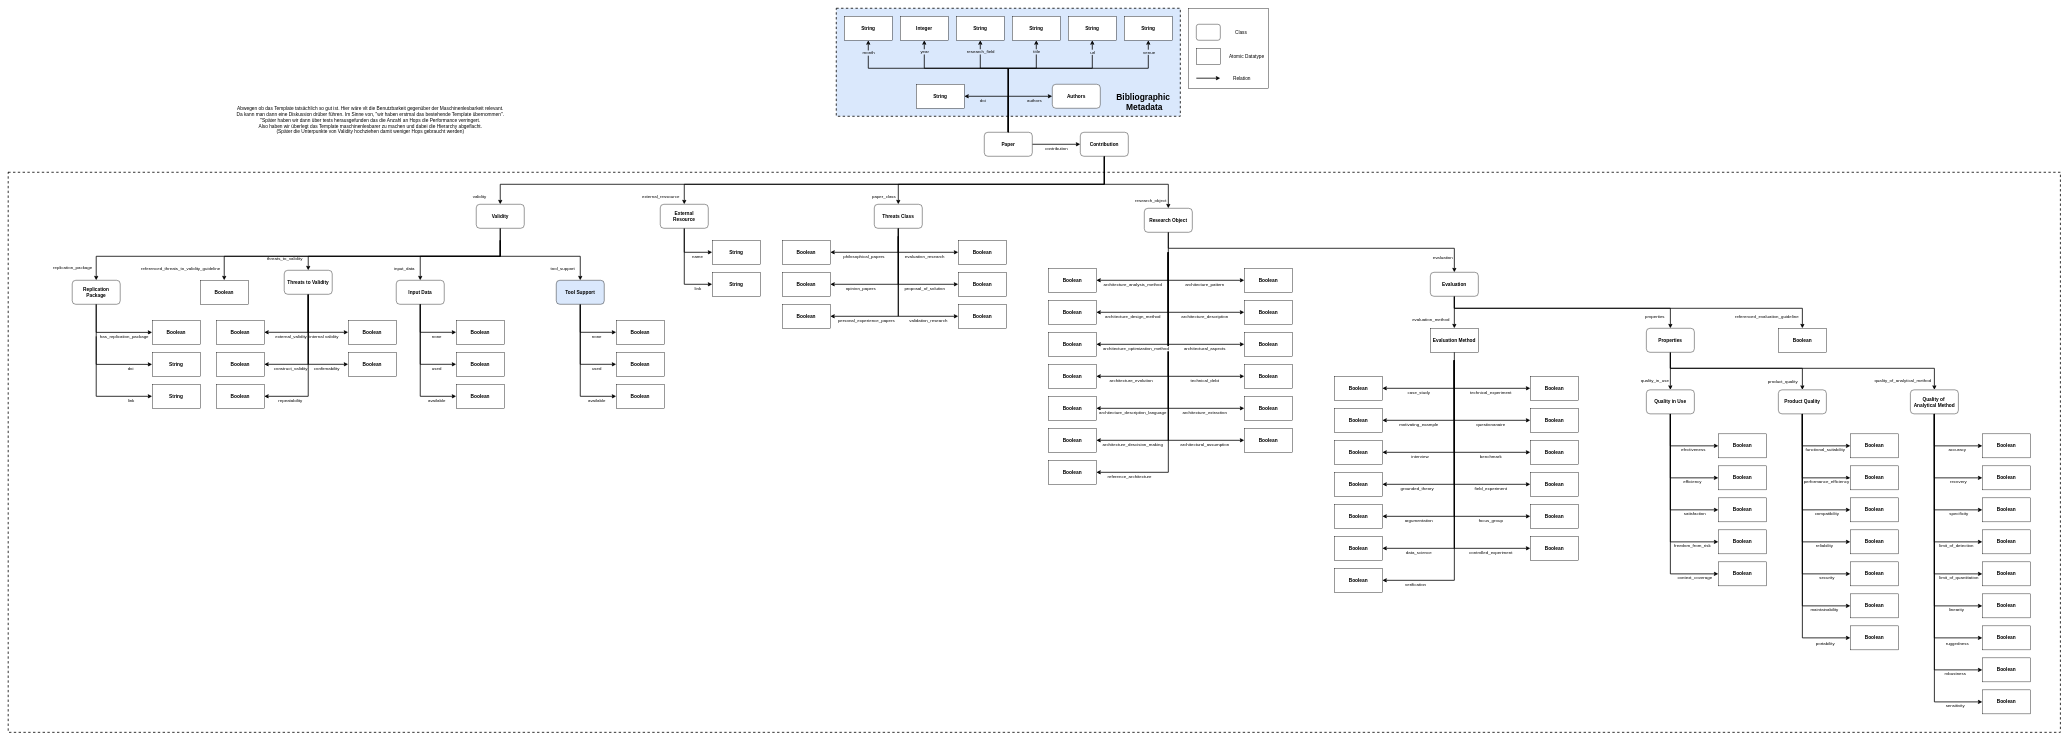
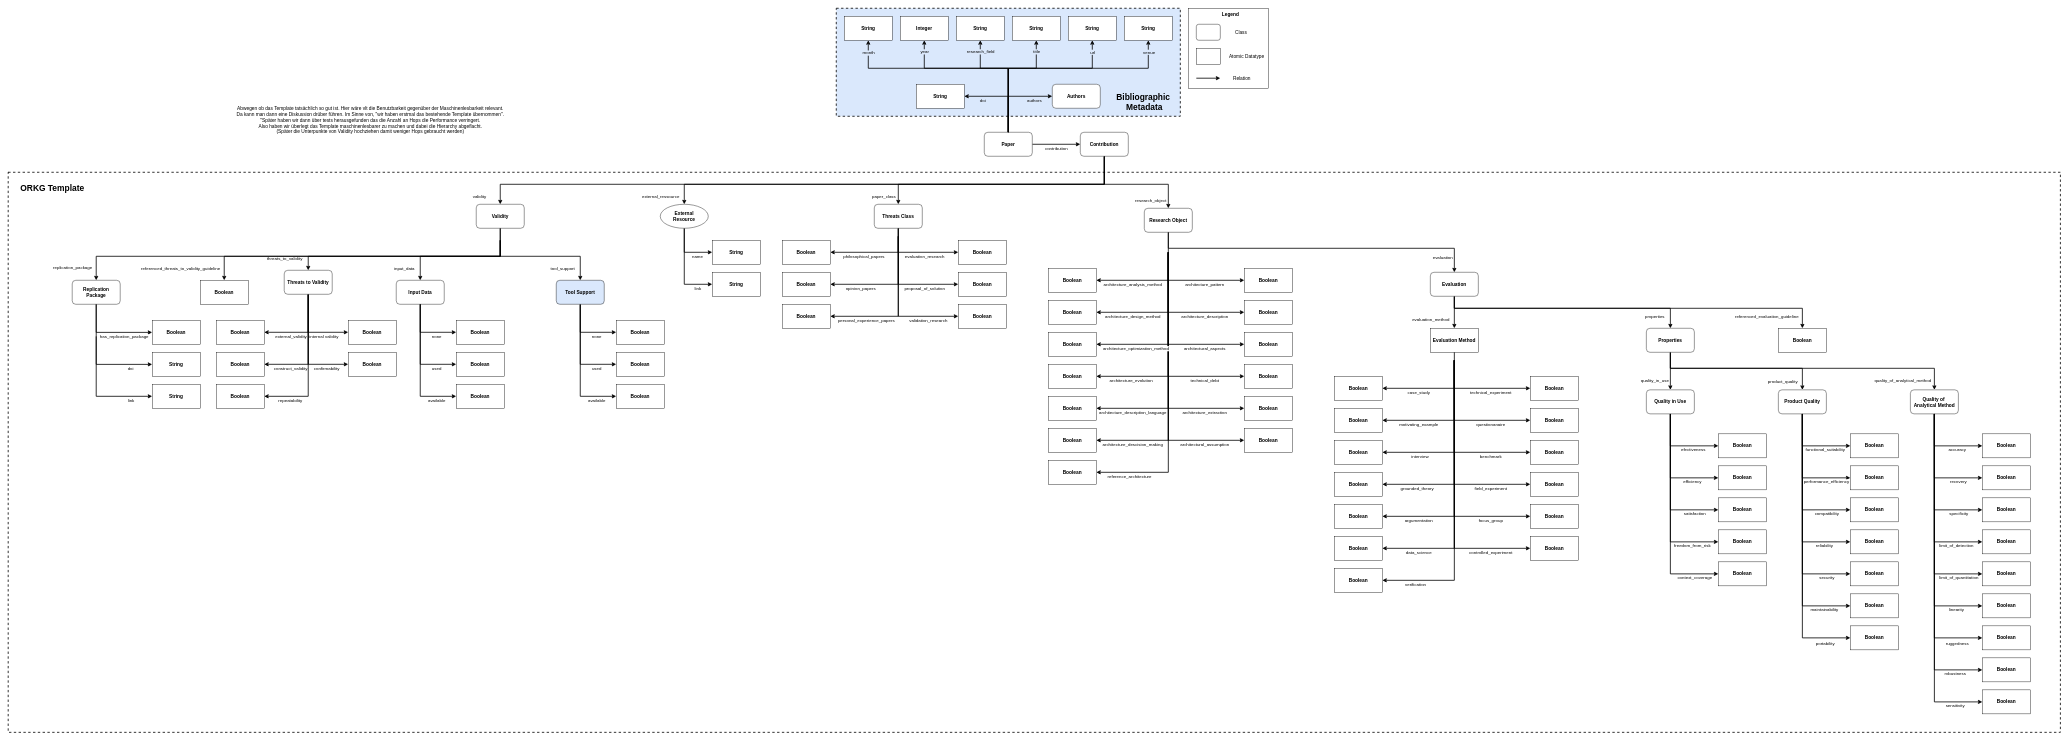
+ <mxCell id="289" value="&lt;b&gt;Legend&lt;/b&gt;" style="text;html=1;align=center;verticalAlign=middle;resizable=0;points=[];autosize=1;strokeColor=none;fillColor=none;" parent="1" vertex="1"><mxGeometry x="3040" y="20" width="70" height="30" as="geometry" /></mxCell>
+ <mxCell id="265" value="ORKG Template" style="text;html=1;align=center;verticalAlign=middle;resizable=0;points=[];autosize=1;strokeColor=none;fillColor=none;fontFamily=Helvetica;fontSize=21;fontColor=default;labelBackgroundColor=none;fontStyle=1" parent="1" vertex="1"><mxGeometry x="40" y="450" width="180" height="40" as="geometry" /></mxCell>
- <mxCell id="270" value="External&lt;div&gt;Resource&lt;/div&gt;" style="rounded=1;whiteSpace=wrap;html=1;fontStyle=1" parent="1" vertex="1"><mxGeometry x="1650" y="510" width="120" height="60" as="geometry" /></mxCell>
+ <mxCell id="270" value="External&lt;div&gt;Resource&lt;/div&gt;" style="ellipse;whiteSpace=wrap;html=1;fontStyle=1;" parent="1" vertex="1"><mxGeometry x="1650" y="510" width="120" height="60" as="geometry" /></mxCell>
